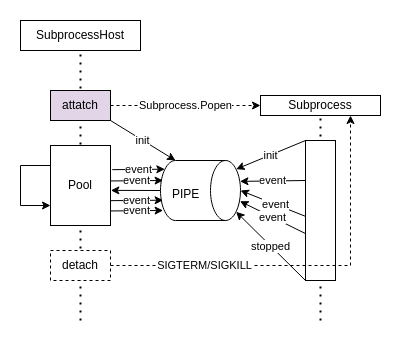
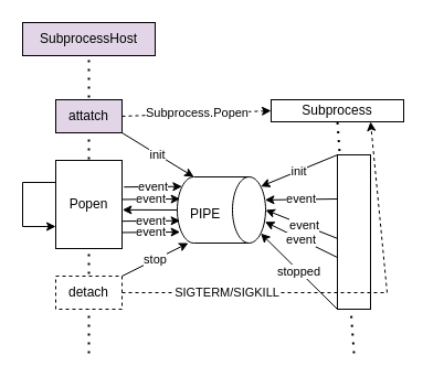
- <mxCell id="2" value="SubprocessHost" style="rounded=0;whiteSpace=wrap;html=1;" parent="1" vertex="1"><mxGeometry x="20" y="20" width="120" height="30" as="geometry" /></mxCell>
+ <mxCell id="2" value="SubprocessHost" style="rounded=0;whiteSpace=wrap;html=1;fillColor=#e1d5e7;" parent="1" vertex="1"><mxGeometry x="20" y="20" width="120" height="30" as="geometry" /></mxCell>
- <mxCell id="4" value="Subprocess" style="rounded=0;whiteSpace=wrap;html=1;" parent="1" vertex="1"><mxGeometry x="260" y="95" width="120" height="20" as="geometry" /></mxCell>
+ <mxCell id="4" value="Subprocess" style="rounded=0;whiteSpace=wrap;html=1;" parent="1" vertex="1"><mxGeometry x="245" y="90" width="120" height="20" as="geometry" /></mxCell>
- <mxCell id="18" value="Pool" style="rounded=0;whiteSpace=wrap;html=1;" parent="1" vertex="1"><mxGeometry x="50" y="145" width="60" height="80" as="geometry" /></mxCell>
+ <mxCell id="18" value="Popen" style="rounded=0;whiteSpace=wrap;html=1;" parent="1" vertex="1"><mxGeometry x="50" y="145" width="60" height="80" as="geometry" /></mxCell>
+ <mxCell id="26" value="stop" style="edgeStyle=none;html=1;exitX=1;exitY=0;exitDx=0;exitDy=0;entryX=0;entryY=1;entryDx=0;entryDy=0;" edge="1" parent="1" source="20" target="14"><mxGeometry relative="1" as="geometry"><mxPoint x="315" y="290" as="sourcePoint" /><mxPoint x="245.65" y="221.3" as="targetPoint" /></mxGeometry></mxCell>
